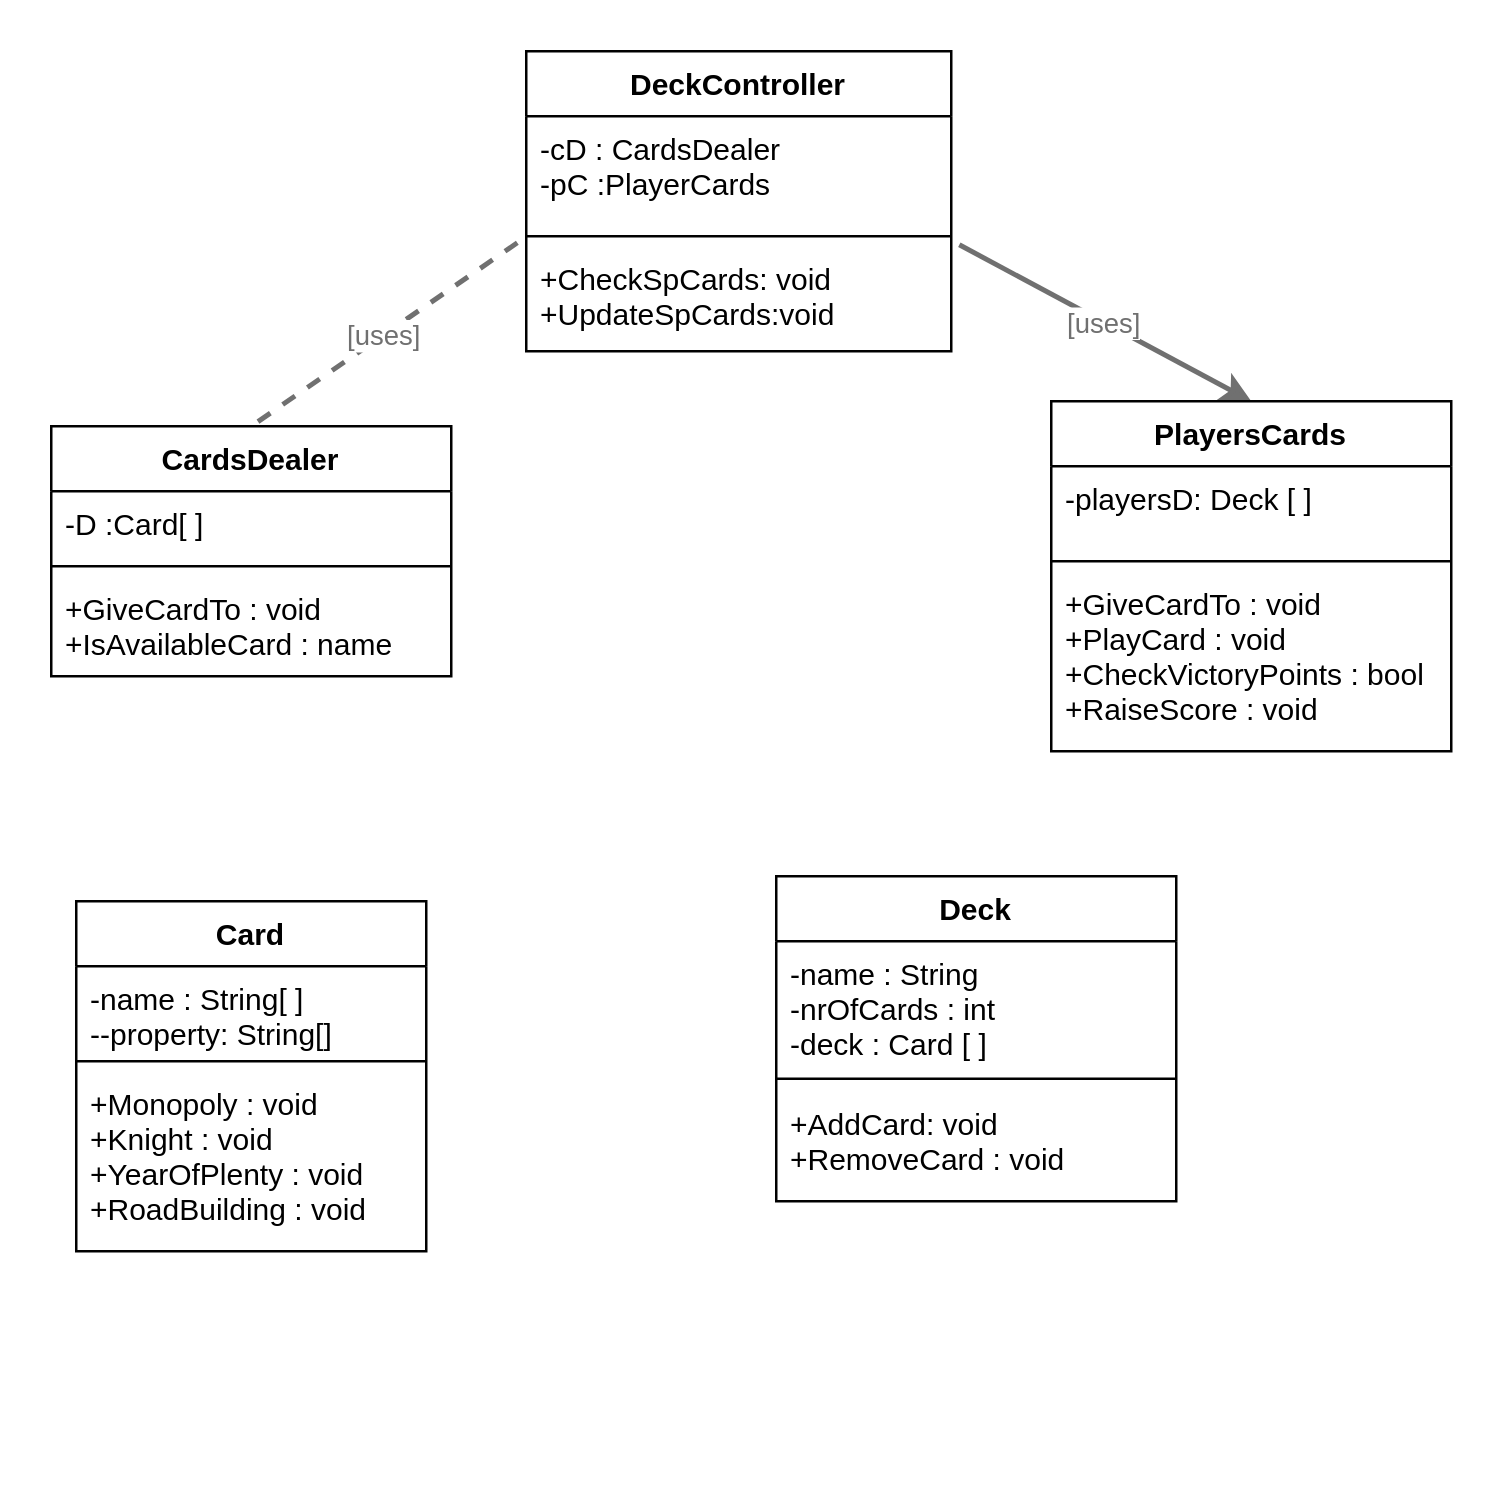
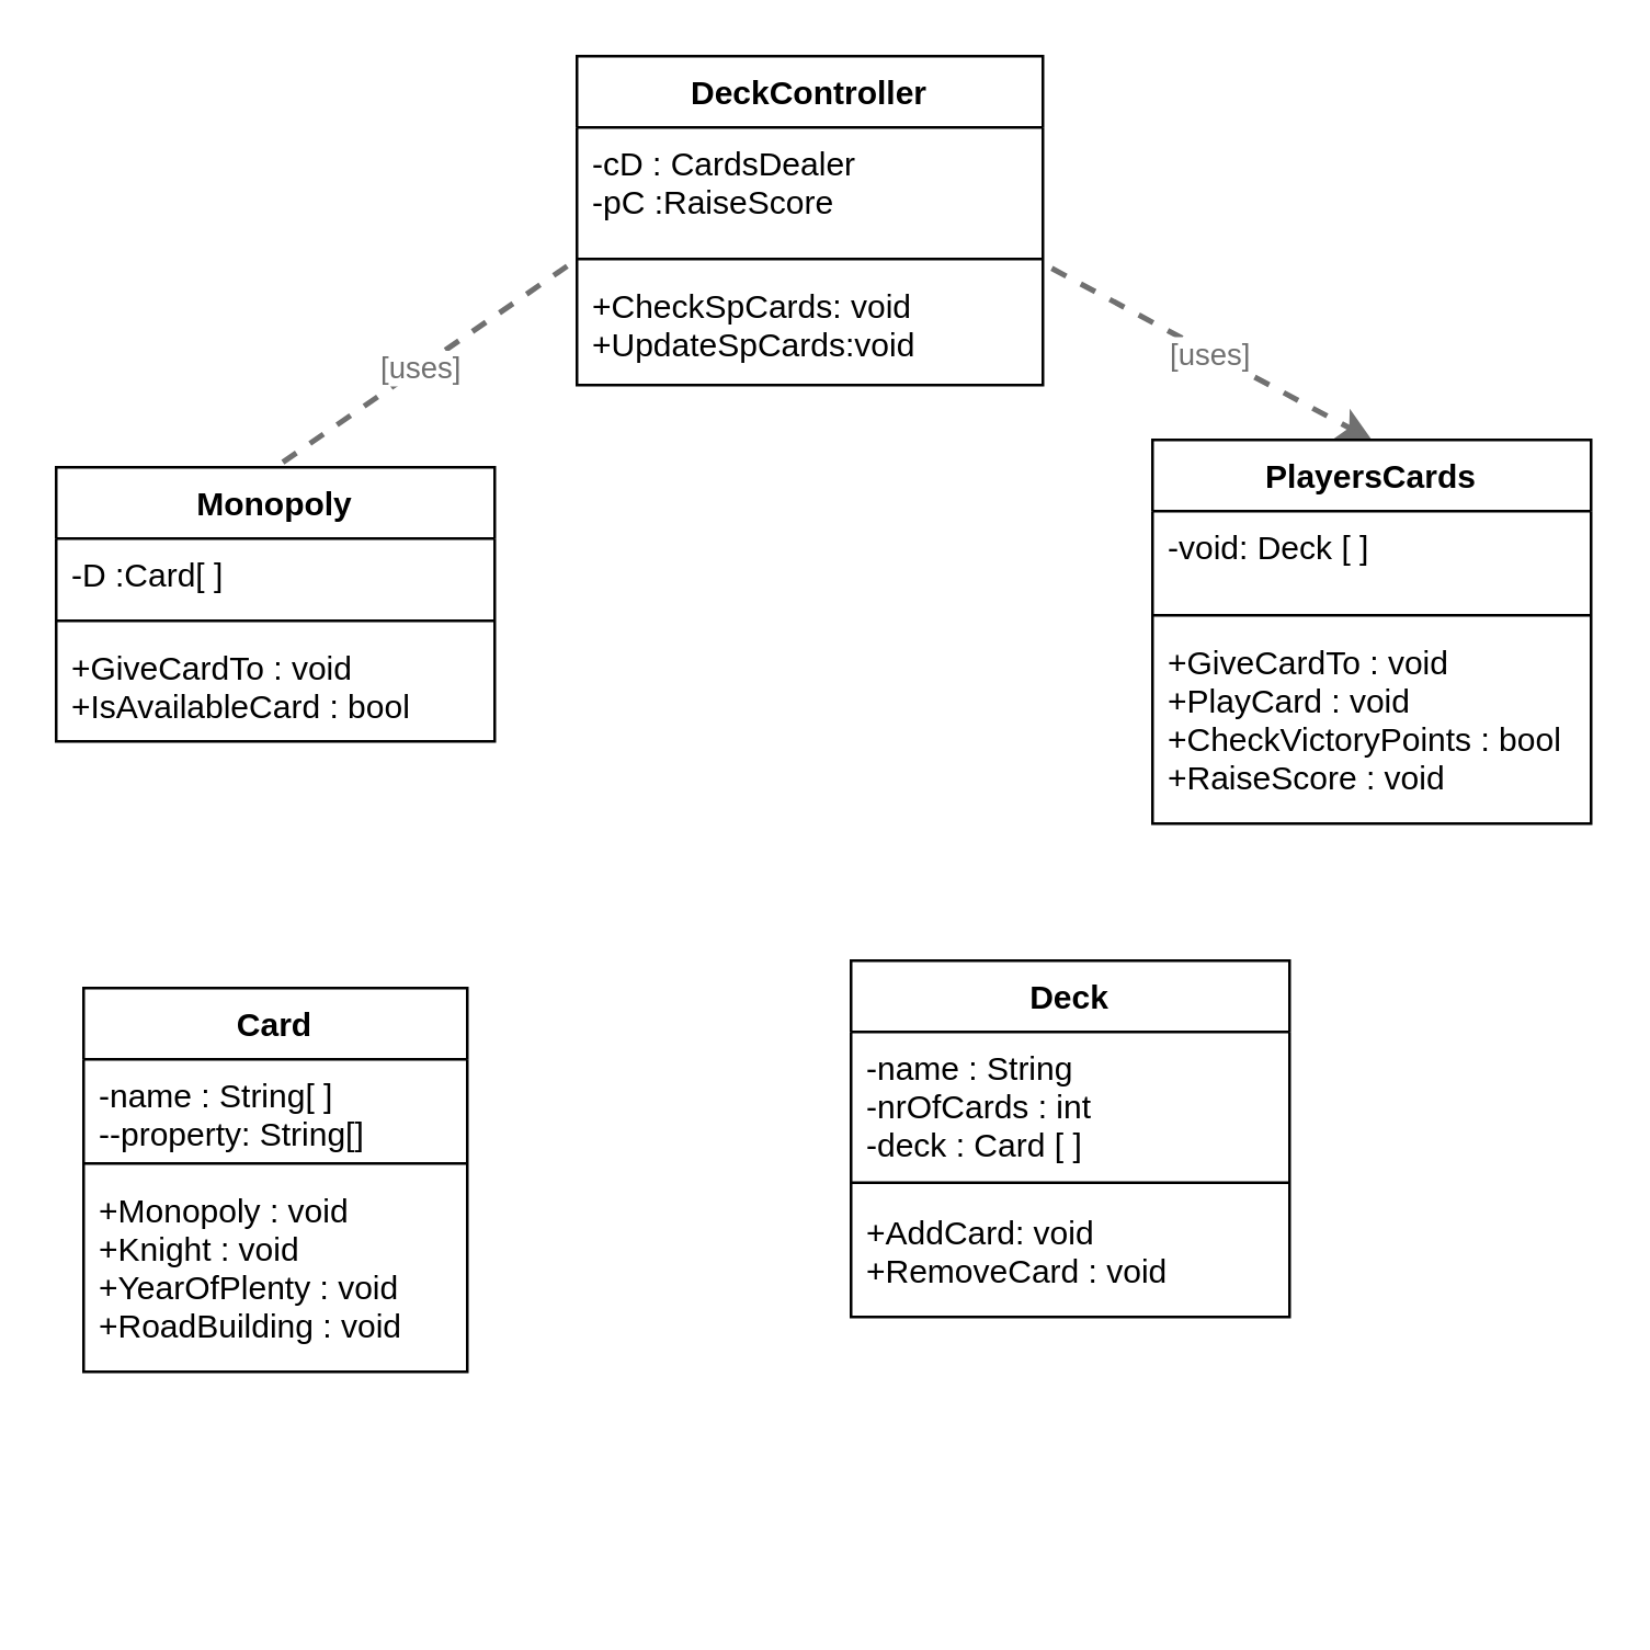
- <mxCell id="6" value="-cD : CardsDealer &#10;-pC :PlayerCards " style="text;strokeColor=none;fillColor=none;align=left;verticalAlign=top;spacingLeft=4;spacingRight=4;overflow=hidden;rotatable=0;points=[[0,0.5],[1,0.5]];portConstraint=eastwest;" parent="5" vertex="1"><mxGeometry y="26" width="170" height="44" as="geometry" /></mxCell>
+ <mxCell id="6" value="-cD : CardsDealer &#10;-pC :RaiseScore " style="text;strokeColor=none;fillColor=none;align=left;verticalAlign=top;spacingLeft=4;spacingRight=4;overflow=hidden;rotatable=0;points=[[0,0.5],[1,0.5]];portConstraint=eastwest;" parent="5" vertex="1"><mxGeometry y="26" width="170" height="44" as="geometry" /></mxCell>
- <mxCell id="3" value="&lt;div style=&quot;text-align: left&quot;&gt;&lt;div style=&quot;text-align: center&quot;&gt;&lt;b&gt;&lt;/b&gt;&lt;/div&gt;&lt;div style=&quot;text-align: center&quot;&gt;[uses]&lt;/div&gt;&lt;/div&gt;" style="edgeStyle=none;rounded=0;html=1;entryX=0.5;entryY=0;jettySize=auto;orthogonalLoop=1;strokeColor=#707070;strokeWidth=2;fontColor=#707070;jumpStyle=none;dashed=0;metaEdit=1;metaData={&quot;c4Type&quot;:{&quot;editable&quot;:false}};entryDx=0;entryDy=0;exitX=1.019;exitY=-0.014;exitDx=0;exitDy=0;exitPerimeter=0;" parent="1" source="8" target="13" edge="1"><mxGeometry width="160" relative="1" as="geometry"><mxPoint x="340" y="124" as="sourcePoint" /><mxPoint x="530" y="220" as="targetPoint" /></mxGeometry></mxCell>
+ <mxCell id="3" value="&lt;div style=&quot;text-align: left&quot;&gt;&lt;div style=&quot;text-align: center&quot;&gt;&lt;b&gt;&lt;/b&gt;&lt;/div&gt;&lt;div style=&quot;text-align: center&quot;&gt;[uses]&lt;/div&gt;&lt;/div&gt;" style="edgeStyle=none;rounded=0;html=1;entryX=0.5;entryY=0;jettySize=auto;orthogonalLoop=1;strokeColor=#707070;strokeWidth=2;fontColor=#707070;jumpStyle=none;dashed=1;metaEdit=1;metaData={&quot;c4Type&quot;:{&quot;editable&quot;:false}};entryDx=0;entryDy=0;exitX=1.019;exitY=-0.014;exitDx=0;exitDy=0;exitPerimeter=0;" parent="1" source="8" target="13" edge="1"><mxGeometry width="160" relative="1" as="geometry"><mxPoint x="340" y="124" as="sourcePoint" /><mxPoint x="530" y="220" as="targetPoint" /></mxGeometry></mxCell>
- <mxCell id="9" value="CardsDealer" style="swimlane;fontStyle=1;align=center;verticalAlign=top;childLayout=stackLayout;horizontal=1;startSize=26;horizontalStack=0;resizeParent=1;resizeParentMax=0;resizeLast=0;collapsible=1;marginBottom=0;" parent="1" vertex="1"><mxGeometry x="20" y="170" width="160" height="100" as="geometry" /></mxCell>
+ <mxCell id="9" value="Monopoly" style="swimlane;fontStyle=1;align=center;verticalAlign=top;childLayout=stackLayout;horizontal=1;startSize=26;horizontalStack=0;resizeParent=1;resizeParentMax=0;resizeLast=0;collapsible=1;marginBottom=0;" parent="1" vertex="1"><mxGeometry x="20" y="170" width="160" height="100" as="geometry" /></mxCell>
- <mxCell id="14" value="-playersD: Deck [ ]  " style="text;strokeColor=none;fillColor=none;align=left;verticalAlign=top;spacingLeft=4;spacingRight=4;overflow=hidden;rotatable=0;points=[[0,0.5],[1,0.5]];portConstraint=eastwest;" parent="13" vertex="1"><mxGeometry y="26" width="160" height="34" as="geometry" /></mxCell>
+ <mxCell id="14" value="-void: Deck [ ]  " style="text;strokeColor=none;fillColor=none;align=left;verticalAlign=top;spacingLeft=4;spacingRight=4;overflow=hidden;rotatable=0;points=[[0,0.5],[1,0.5]];portConstraint=eastwest;" parent="13" vertex="1"><mxGeometry y="26" width="160" height="34" as="geometry" /></mxCell>
- <mxCell id="12" value="+GiveCardTo : void&#10;+IsAvailableCard : name" style="text;strokeColor=none;fillColor=none;align=left;verticalAlign=top;spacingLeft=4;spacingRight=4;overflow=hidden;rotatable=0;points=[[0,0.5],[1,0.5]];portConstraint=eastwest;" parent="9" vertex="1"><mxGeometry y="60" width="160" height="40" as="geometry" /></mxCell>
+ <mxCell id="12" value="+GiveCardTo : void&#10;+IsAvailableCard : bool" style="text;strokeColor=none;fillColor=none;align=left;verticalAlign=top;spacingLeft=4;spacingRight=4;overflow=hidden;rotatable=0;points=[[0,0.5],[1,0.5]];portConstraint=eastwest;" parent="9" vertex="1"><mxGeometry y="60" width="160" height="40" as="geometry" /></mxCell>
